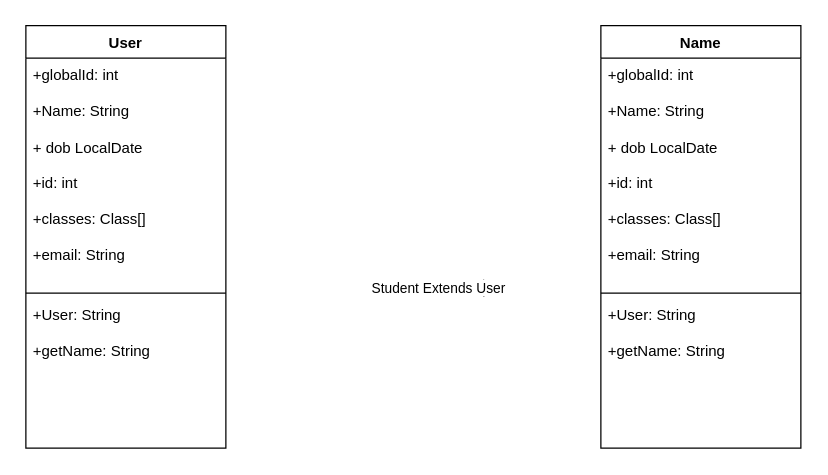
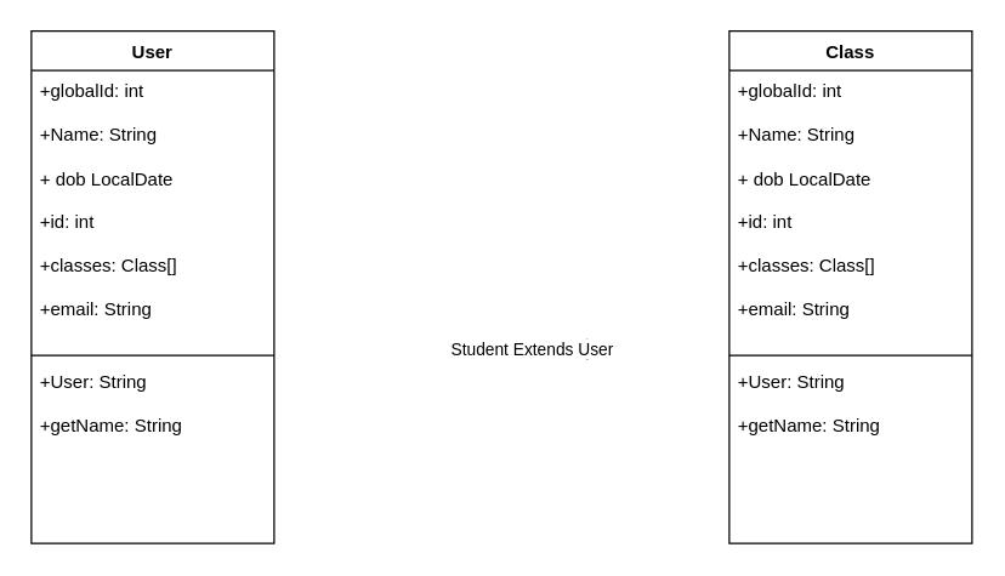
- <mxCell id="6" value="Name" style="swimlane;fontStyle=1;align=center;verticalAlign=top;childLayout=stackLayout;horizontal=1;startSize=26;horizontalStack=0;resizeParent=1;resizeParentMax=0;resizeLast=0;collapsible=1;marginBottom=0;whiteSpace=wrap;html=1;" vertex="1" parent="1"><mxGeometry x="480" y="20" width="160" height="338" as="geometry" /></mxCell>
+ <mxCell id="6" value="Class" style="swimlane;fontStyle=1;align=center;verticalAlign=top;childLayout=stackLayout;horizontal=1;startSize=26;horizontalStack=0;resizeParent=1;resizeParentMax=0;resizeLast=0;collapsible=1;marginBottom=0;whiteSpace=wrap;html=1;" vertex="1" parent="1"><mxGeometry x="480" y="20" width="160" height="338" as="geometry" /></mxCell>
